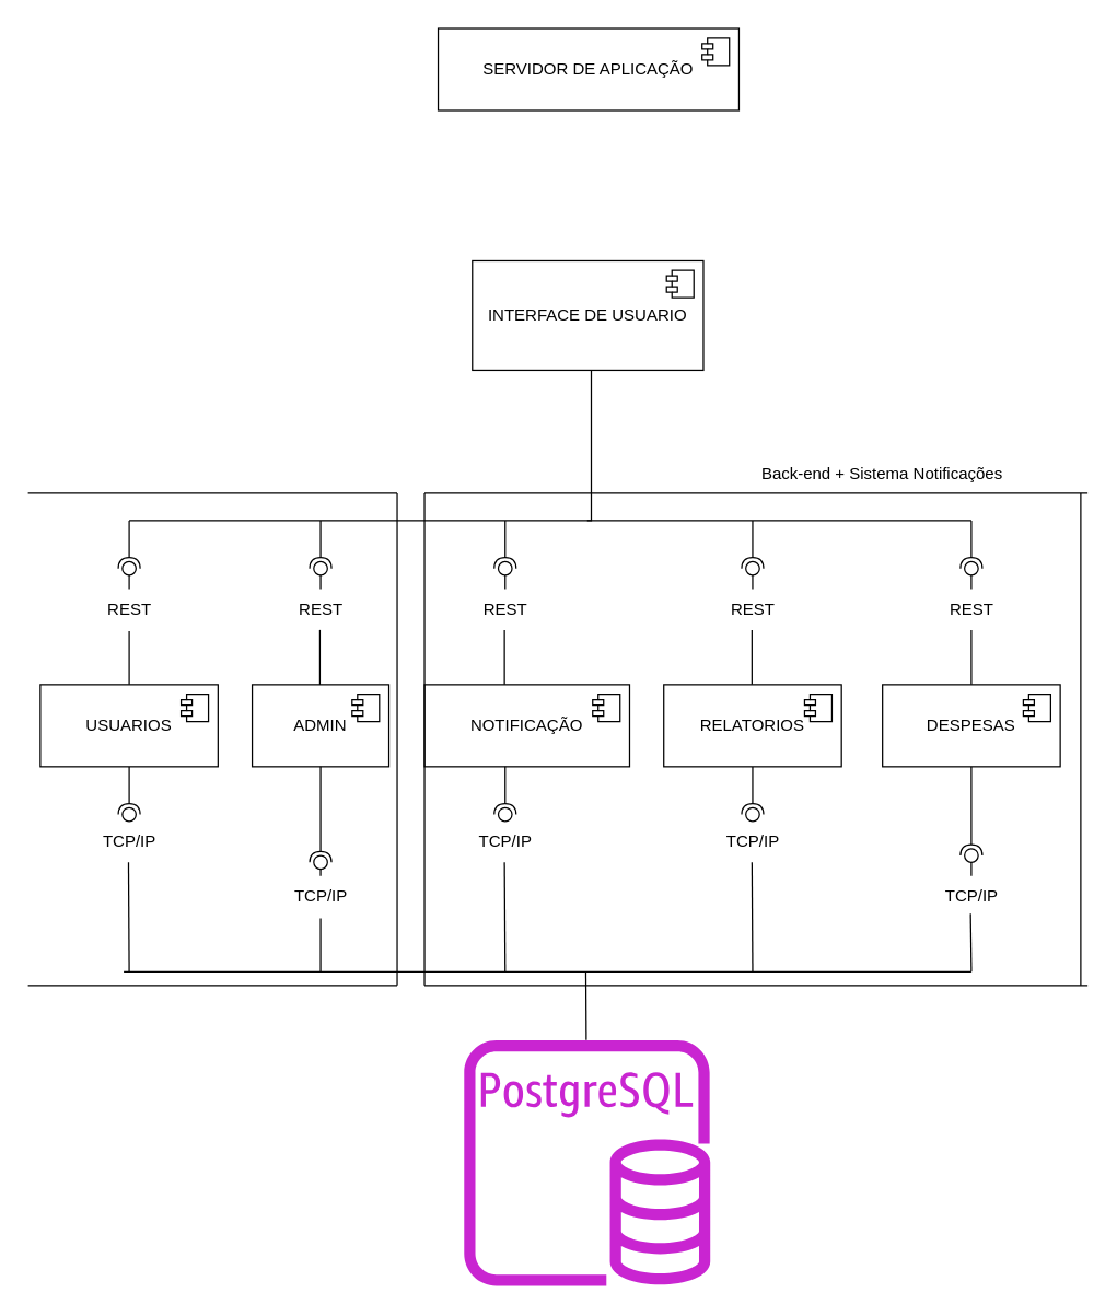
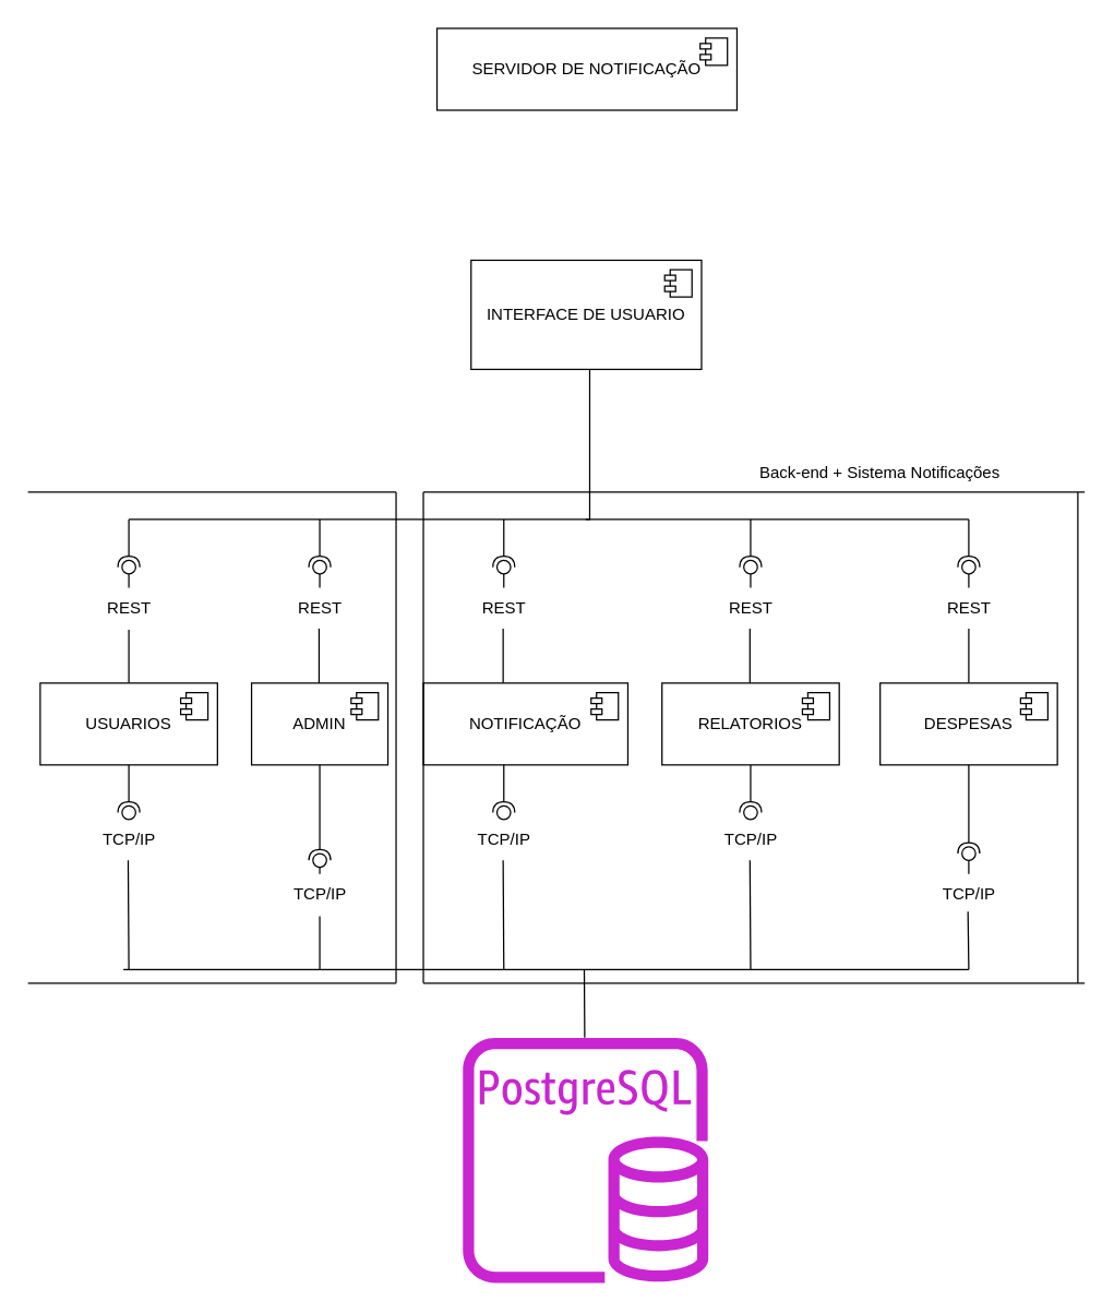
- <mxCell id="61" value="SERVIDOR DE APLICAÇÃO" style="html=1;dropTarget=0;whiteSpace=wrap;" parent="1" vertex="1"><mxGeometry x="320" y="20" width="220" height="60" as="geometry" /></mxCell>
+ <mxCell id="61" value="SERVIDOR DE NOTIFICAÇÃO" style="html=1;dropTarget=0;whiteSpace=wrap;" parent="1" vertex="1"><mxGeometry x="320" y="20" width="220" height="60" as="geometry" /></mxCell>
